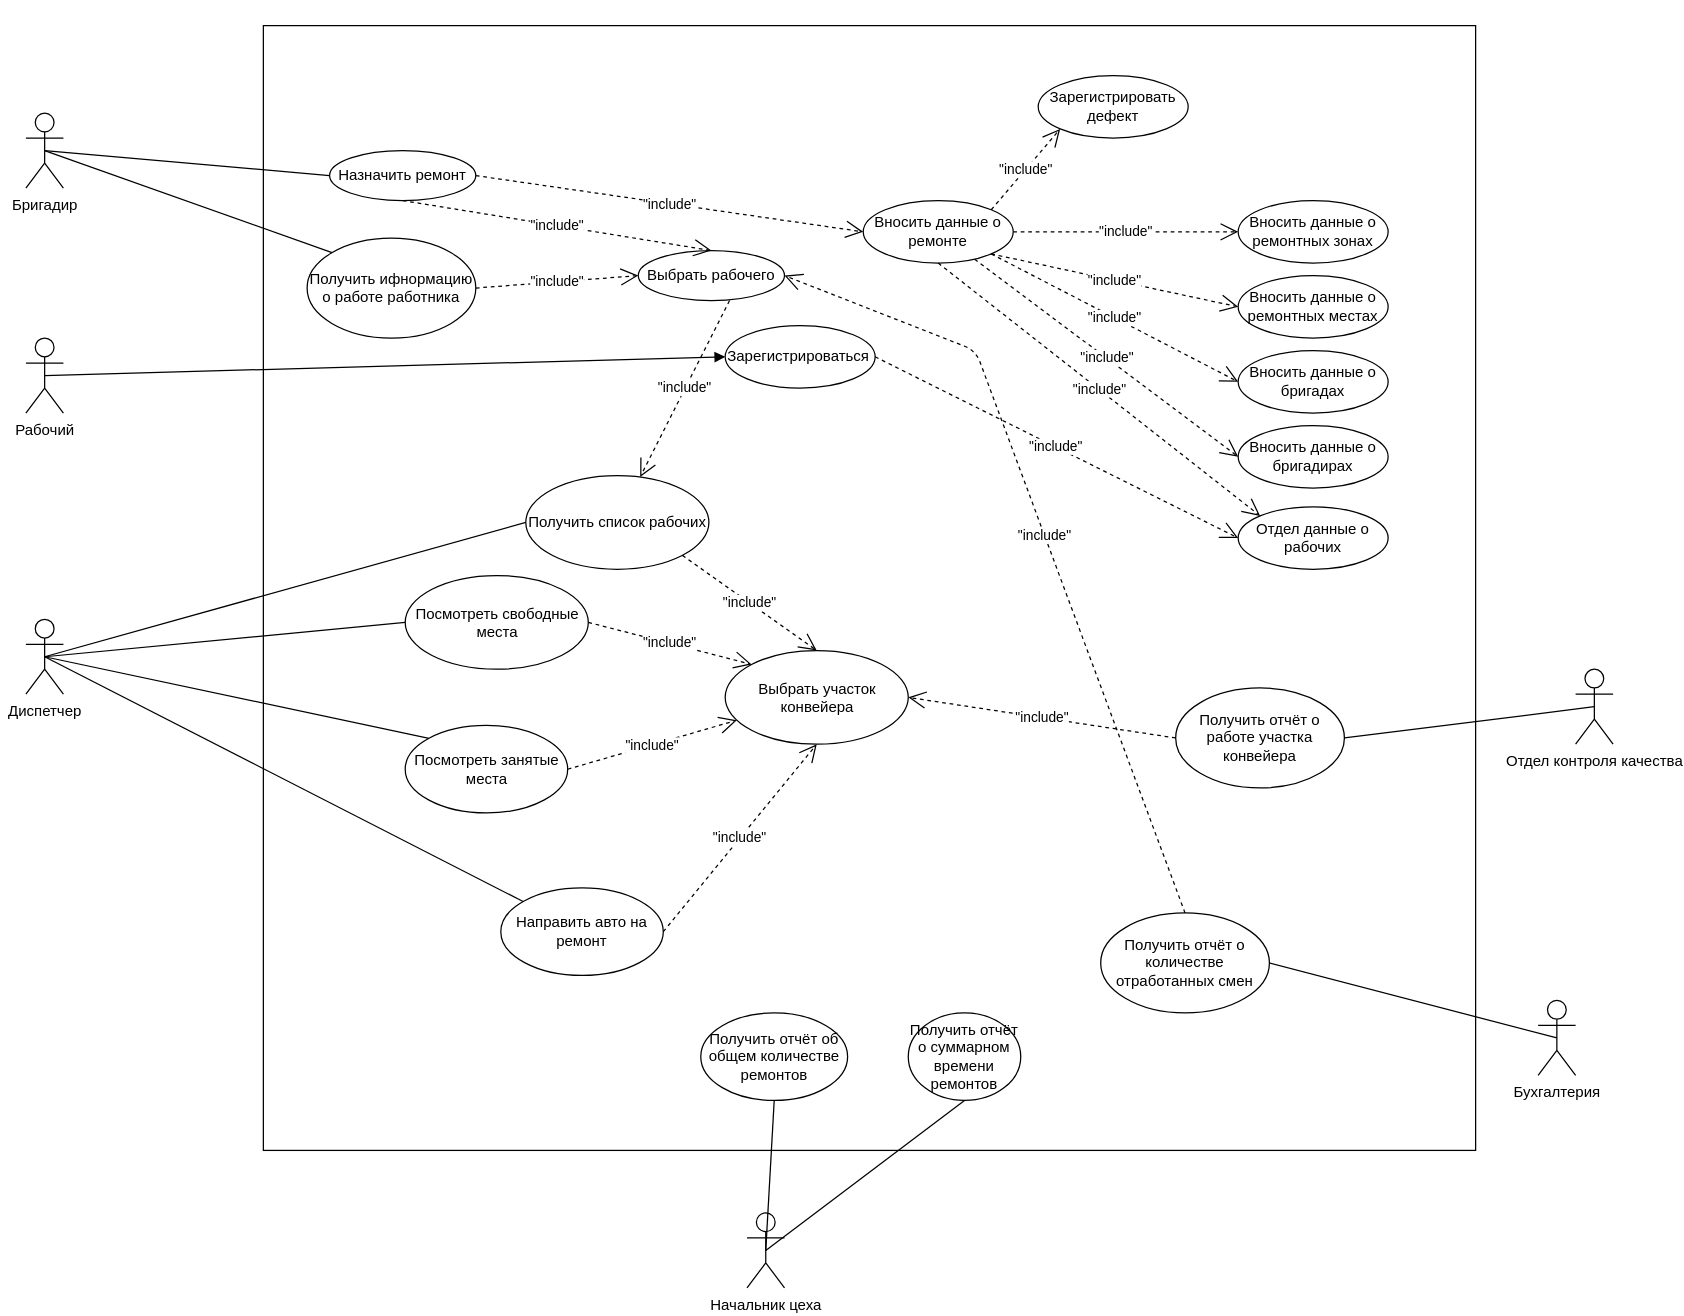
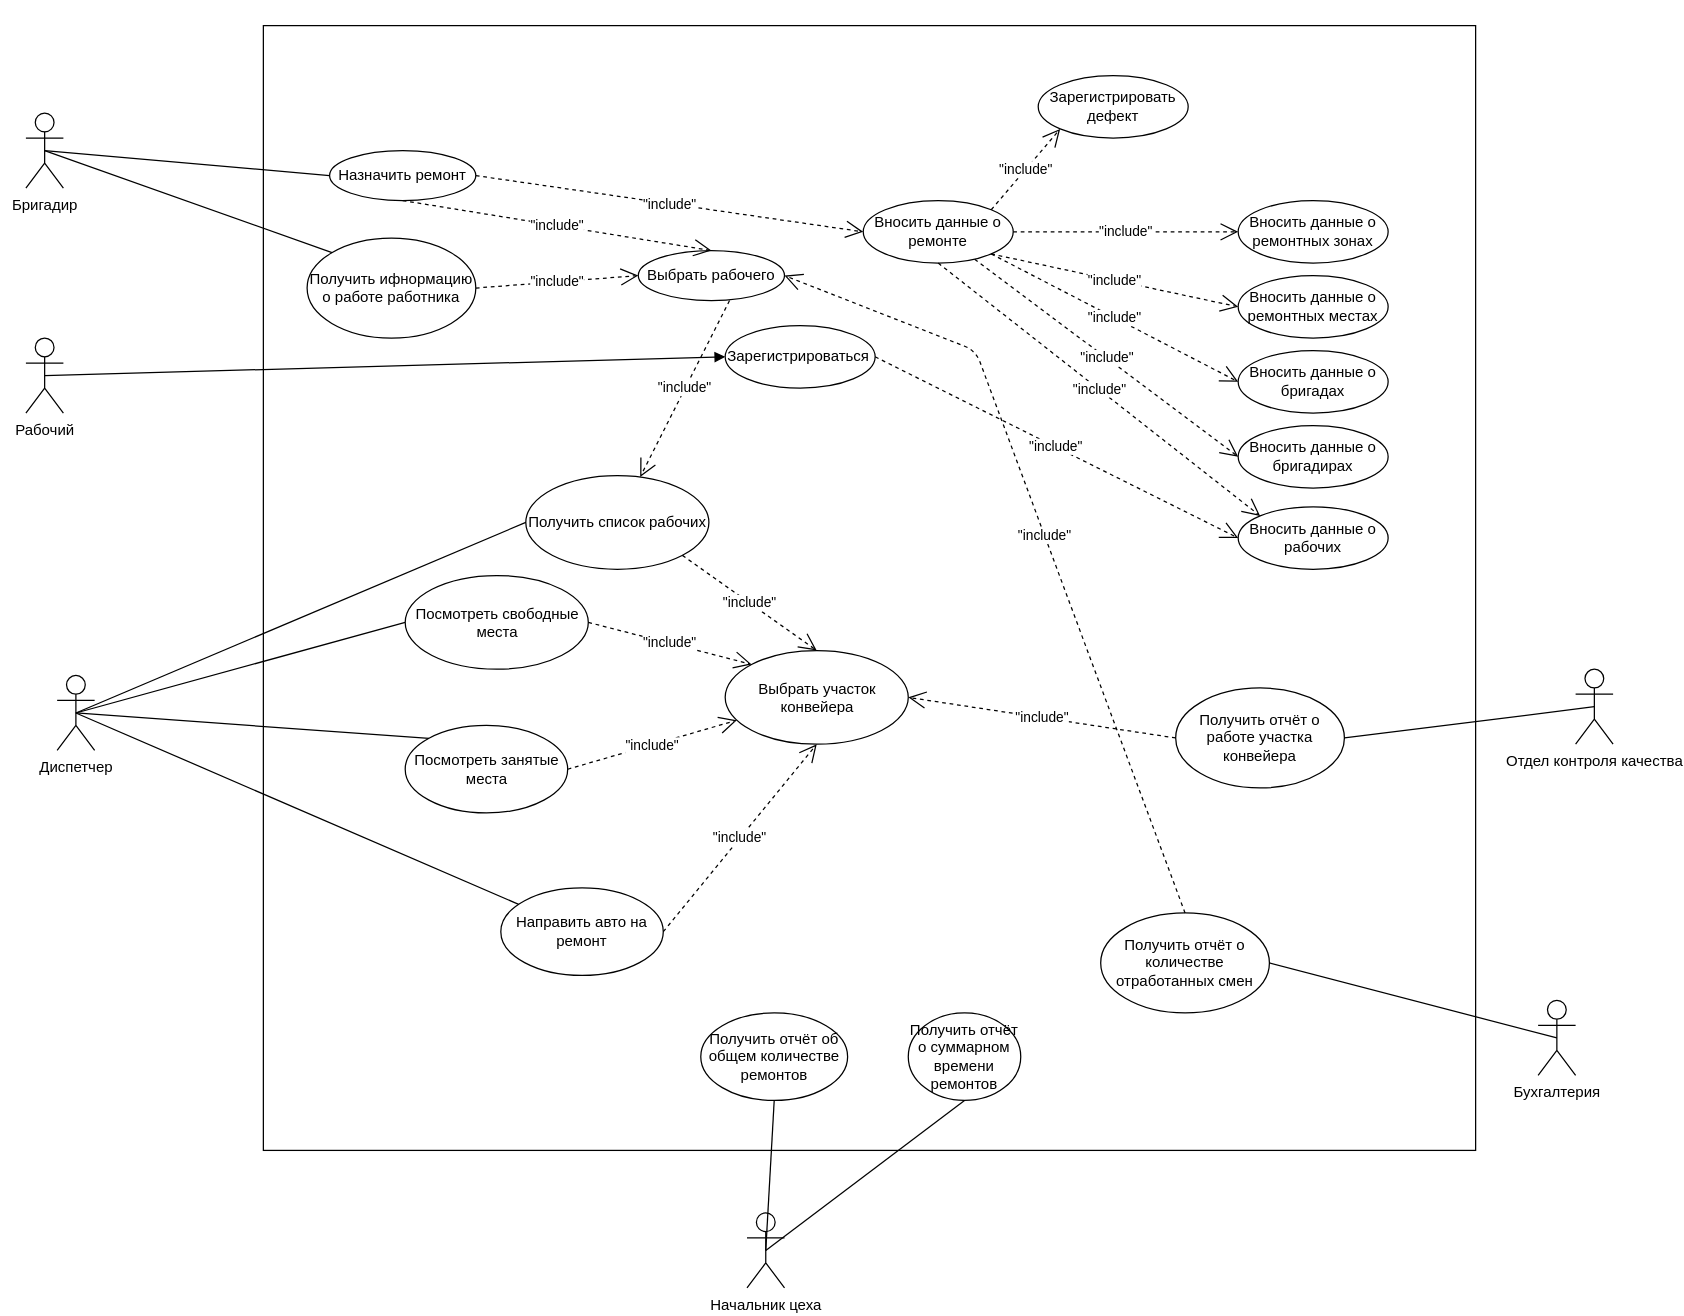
- <mxCell id="35" value="Отдел данные о рабочих" style="ellipse;whiteSpace=wrap;html=1;" vertex="1" parent="1"><mxGeometry x="990" y="405" width="120" height="50" as="geometry" /></mxCell>
+ <mxCell id="35" value="Вносить данные о рабочих" style="ellipse;whiteSpace=wrap;html=1;" vertex="1" parent="1"><mxGeometry x="990" y="405" width="120" height="50" as="geometry" /></mxCell>
- <mxCell id="11" value="Диспетчер" style="shape=umlActor;verticalLabelPosition=bottom;labelBackgroundColor=#ffffff;verticalAlign=top;html=1;" vertex="1" parent="1"><mxGeometry x="20" y="495" width="30" height="60" as="geometry" /></mxCell>
+ <mxCell id="11" value="Диспетчер" style="shape=umlActor;verticalLabelPosition=bottom;labelBackgroundColor=#ffffff;verticalAlign=top;html=1;" vertex="1" parent="1"><mxGeometry x="45" y="540" width="30" height="60" as="geometry" /></mxCell>
